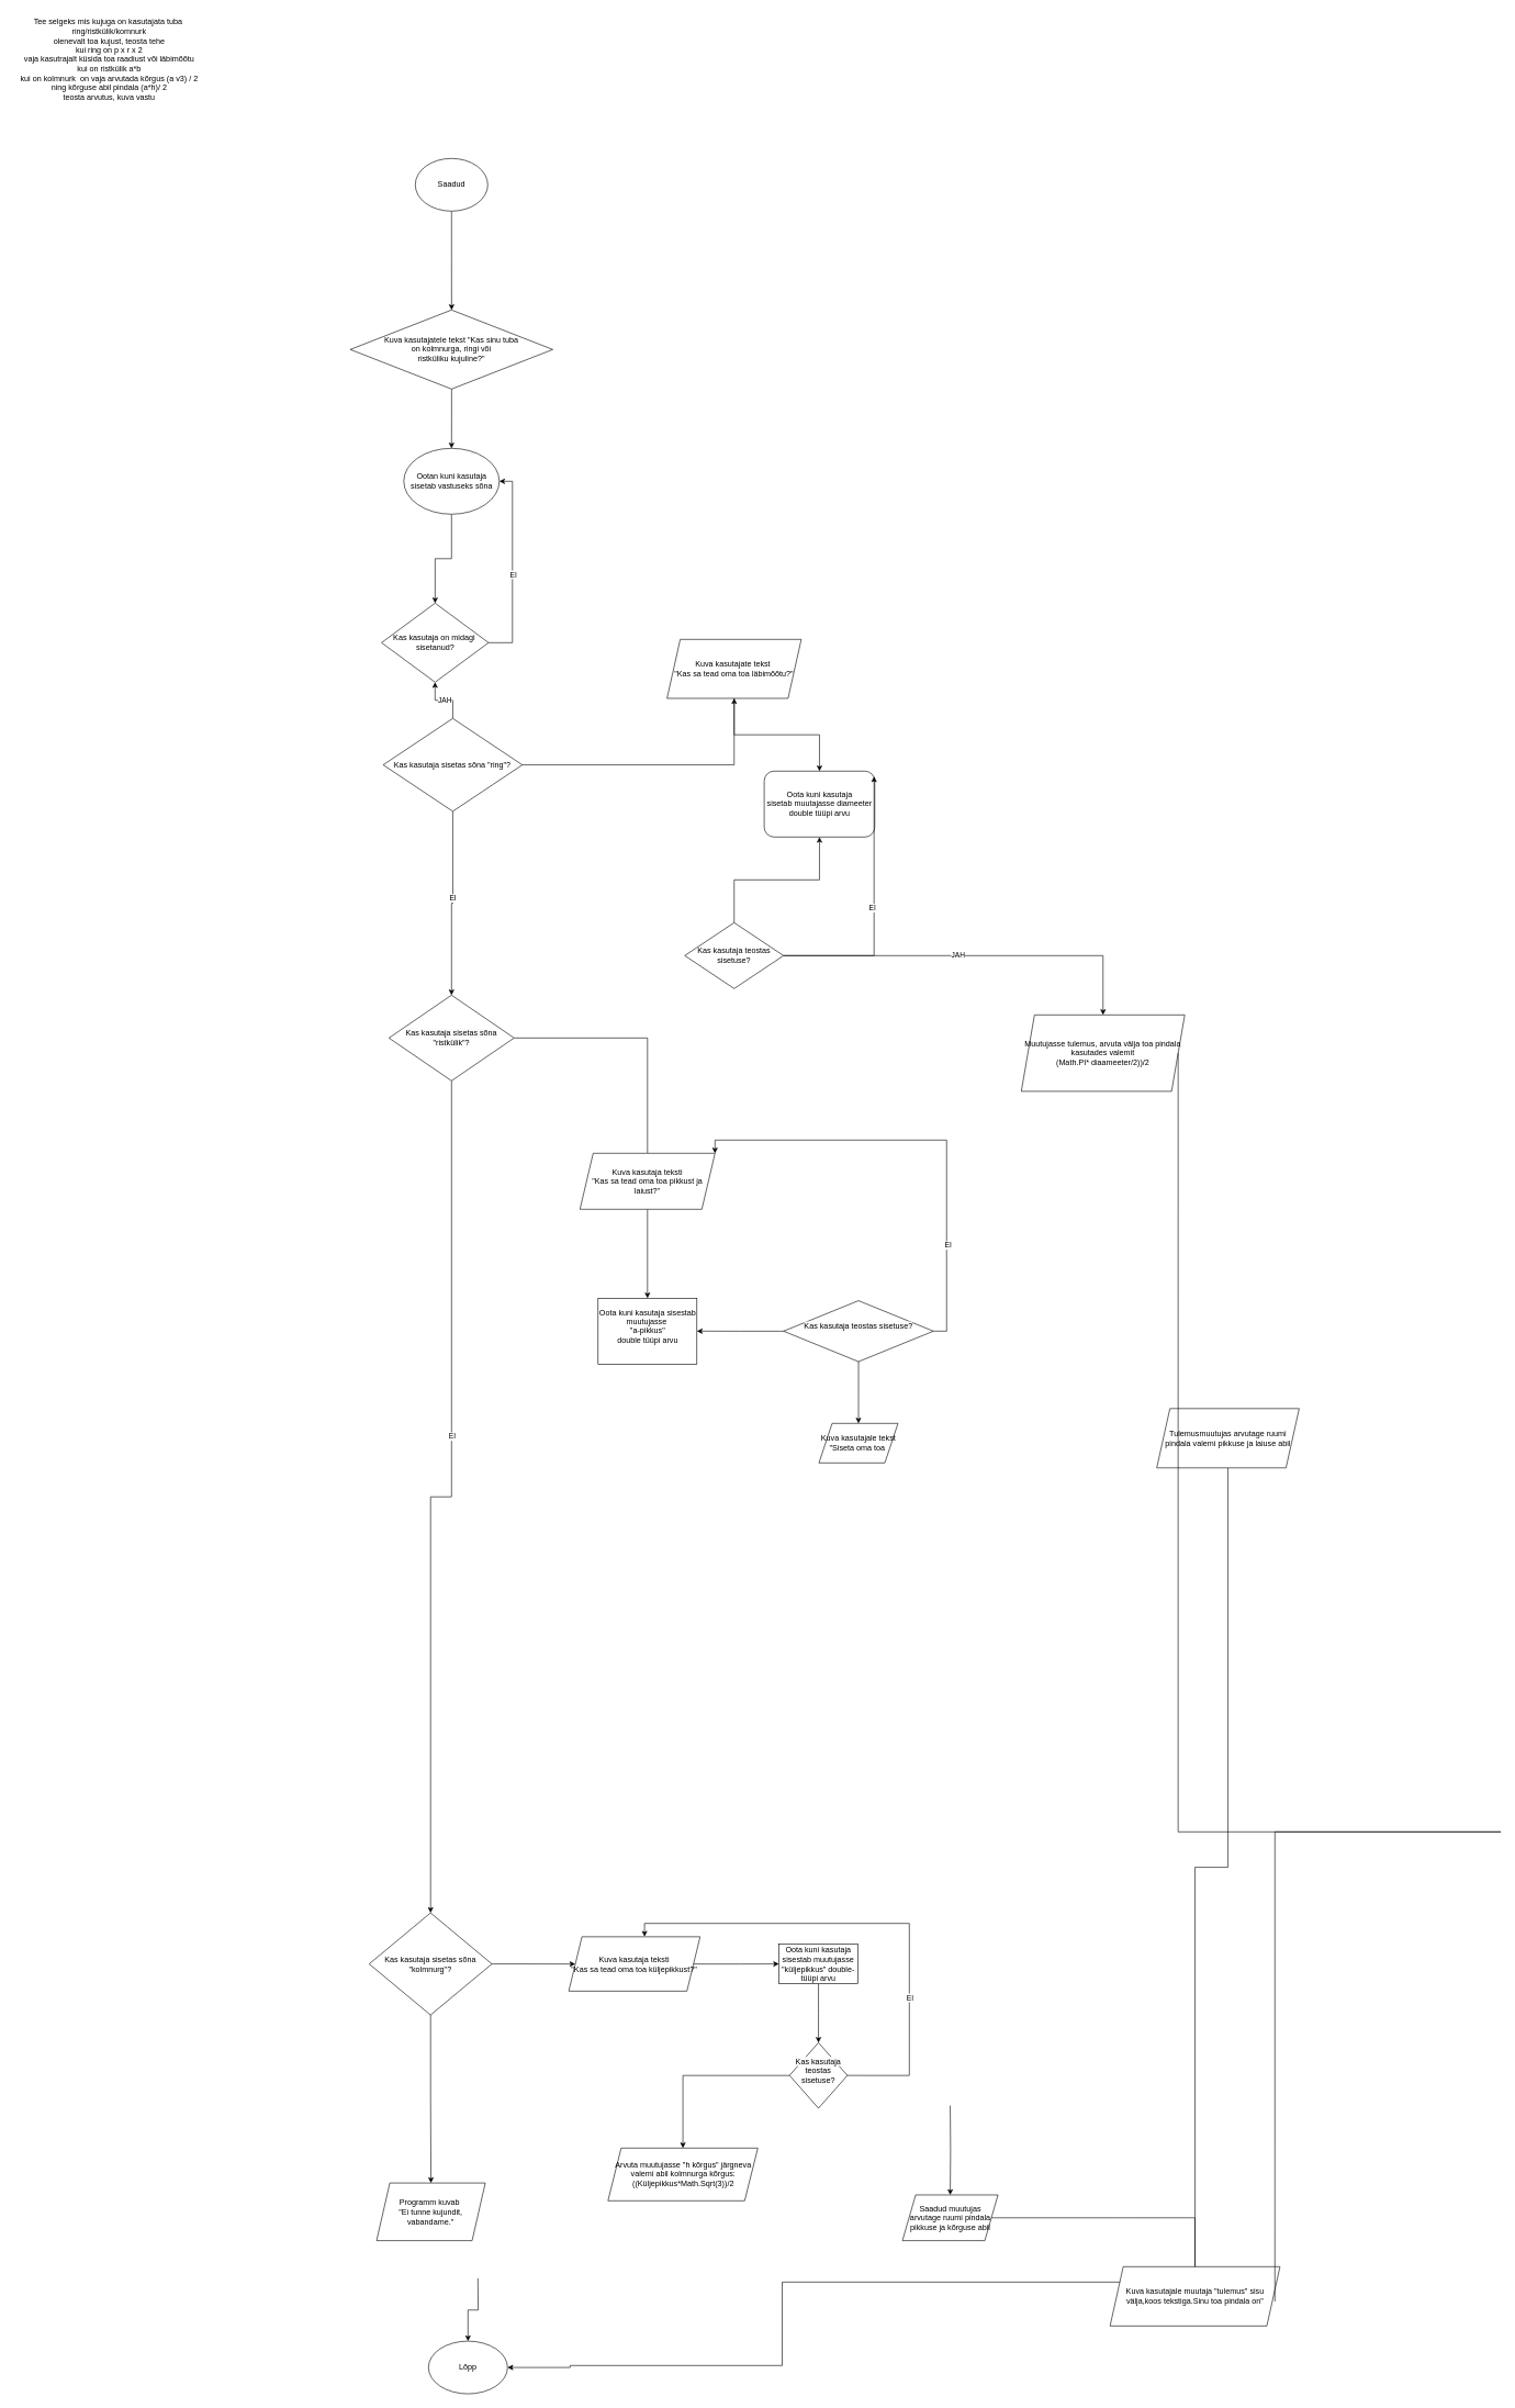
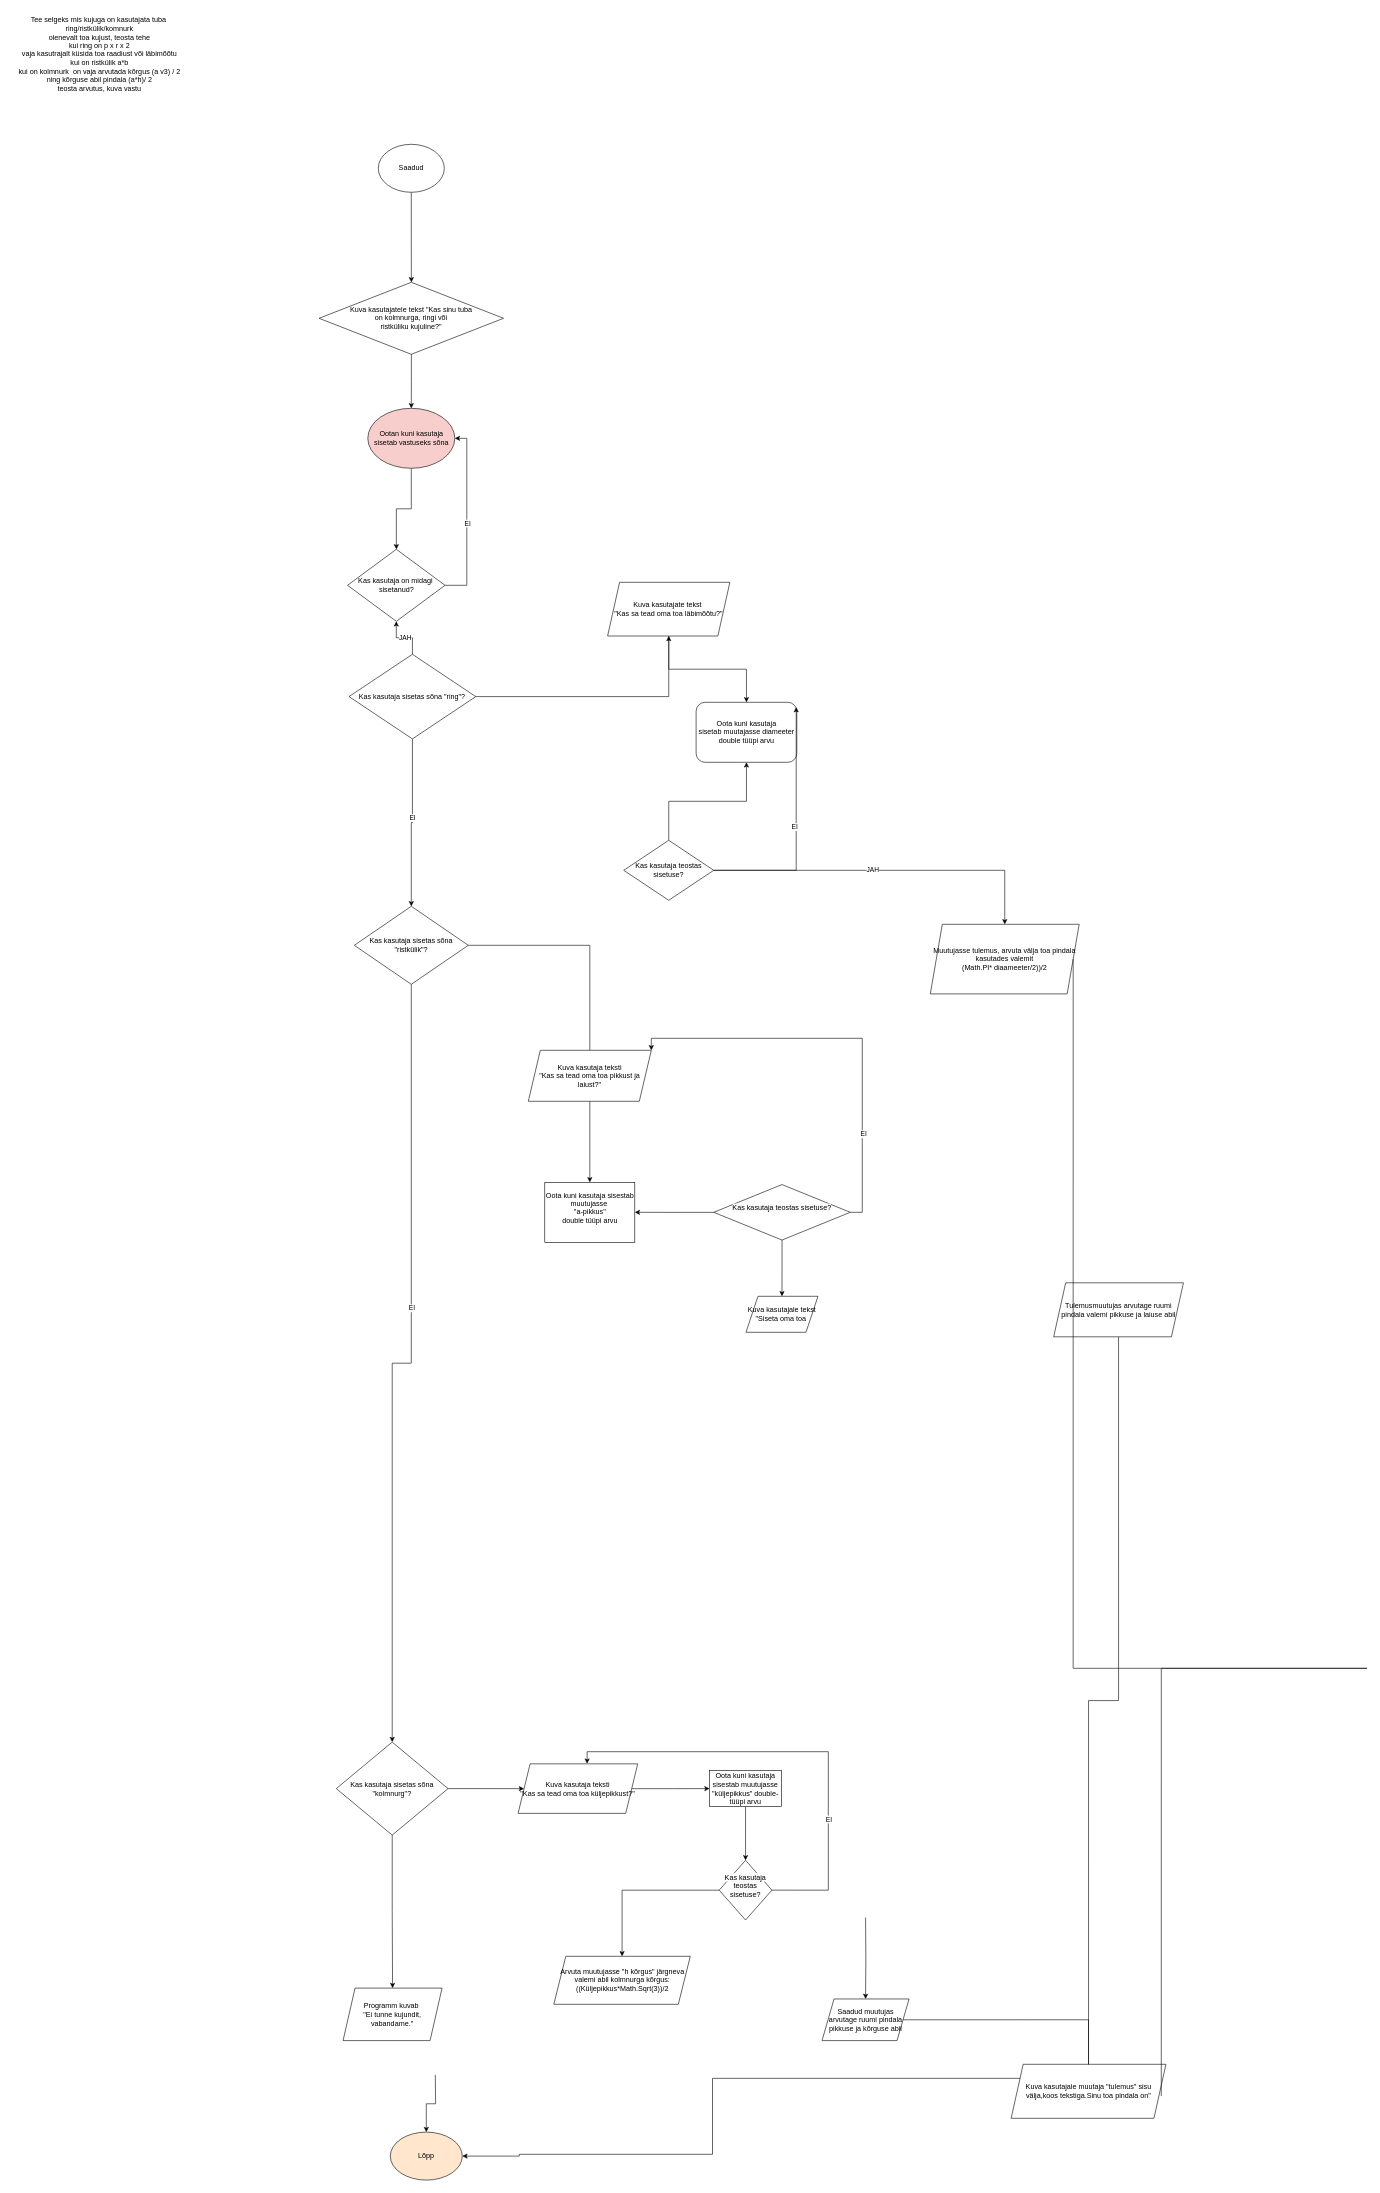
- <mxCell id="8" value="Ootan kuni kasutaja sisetab vastuseks sõna" style="ellipse;whiteSpace=wrap;html=1;" vertex="1" parent="1"><mxGeometry x="612.5" y="680" width="145" height="100" as="geometry" /></mxCell>
+ <mxCell id="8" value="Ootan kuni kasutaja sisetab vastuseks sõna" style="ellipse;whiteSpace=wrap;html=1;fillColor=#f8cecc;" vertex="1" parent="1"><mxGeometry x="612.5" y="680" width="145" height="100" as="geometry" /></mxCell>
- <mxCell id="27" value="Lõpp" style="ellipse;whiteSpace=wrap;html=1;" vertex="1" parent="1"><mxGeometry x="650" y="3553" width="120" height="80" as="geometry" /></mxCell>
+ <mxCell id="27" value="Lõpp" style="ellipse;whiteSpace=wrap;html=1;fillColor=#ffe6cc;" vertex="1" parent="1"><mxGeometry x="650" y="3553" width="120" height="80" as="geometry" /></mxCell>
